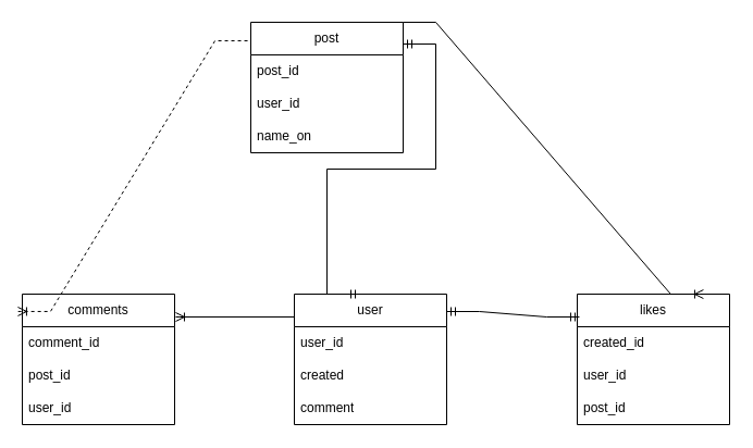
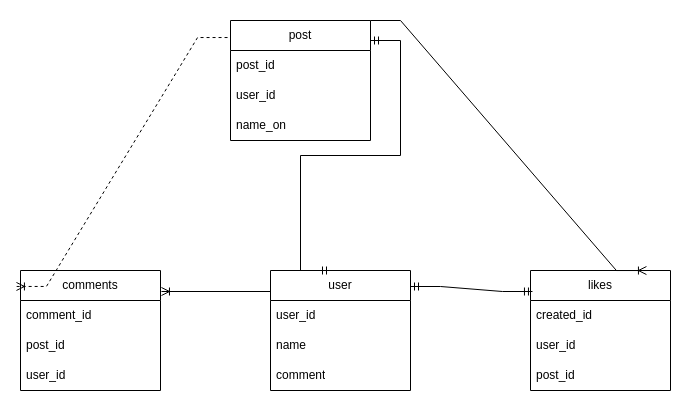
- <mxCell id="4" value="created" style="text;strokeColor=none;fillColor=none;align=left;verticalAlign=middle;spacingLeft=4;spacingRight=4;overflow=hidden;points=[[0,0.5],[1,0.5]];portConstraint=eastwest;rotatable=0;whiteSpace=wrap;html=1;" vertex="1" parent="2"><mxGeometry y="60" width="140" height="30" as="geometry" /></mxCell>
+ <mxCell id="4" value="name" style="text;strokeColor=none;fillColor=none;align=left;verticalAlign=middle;spacingLeft=4;spacingRight=4;overflow=hidden;points=[[0,0.5],[1,0.5]];portConstraint=eastwest;rotatable=0;whiteSpace=wrap;html=1;" vertex="1" parent="2"><mxGeometry y="60" width="140" height="30" as="geometry" /></mxCell>
